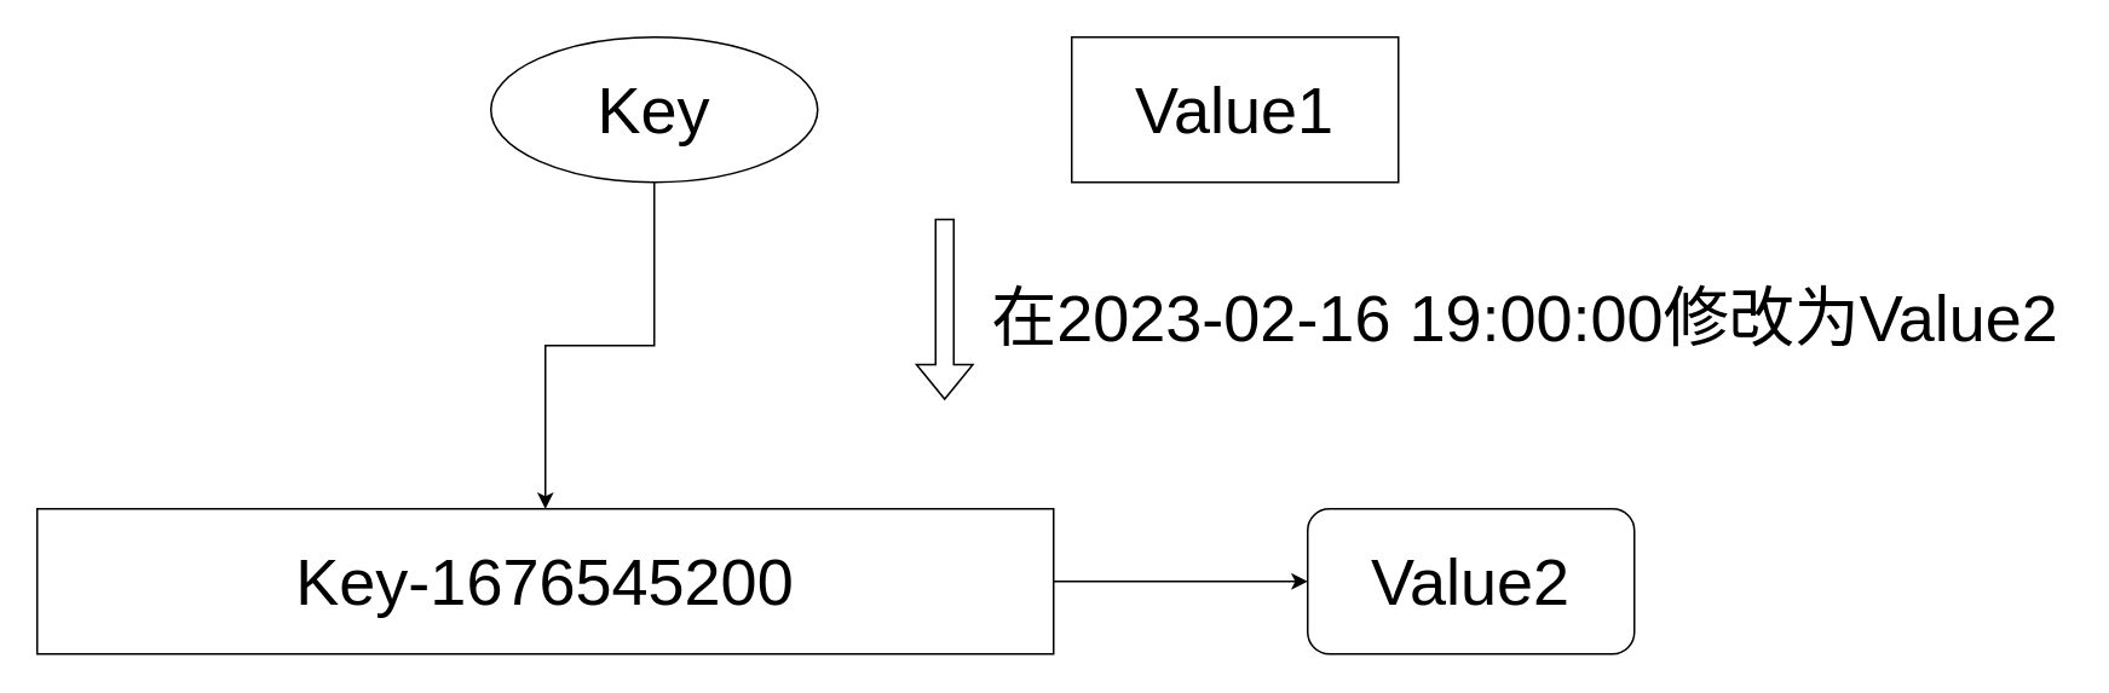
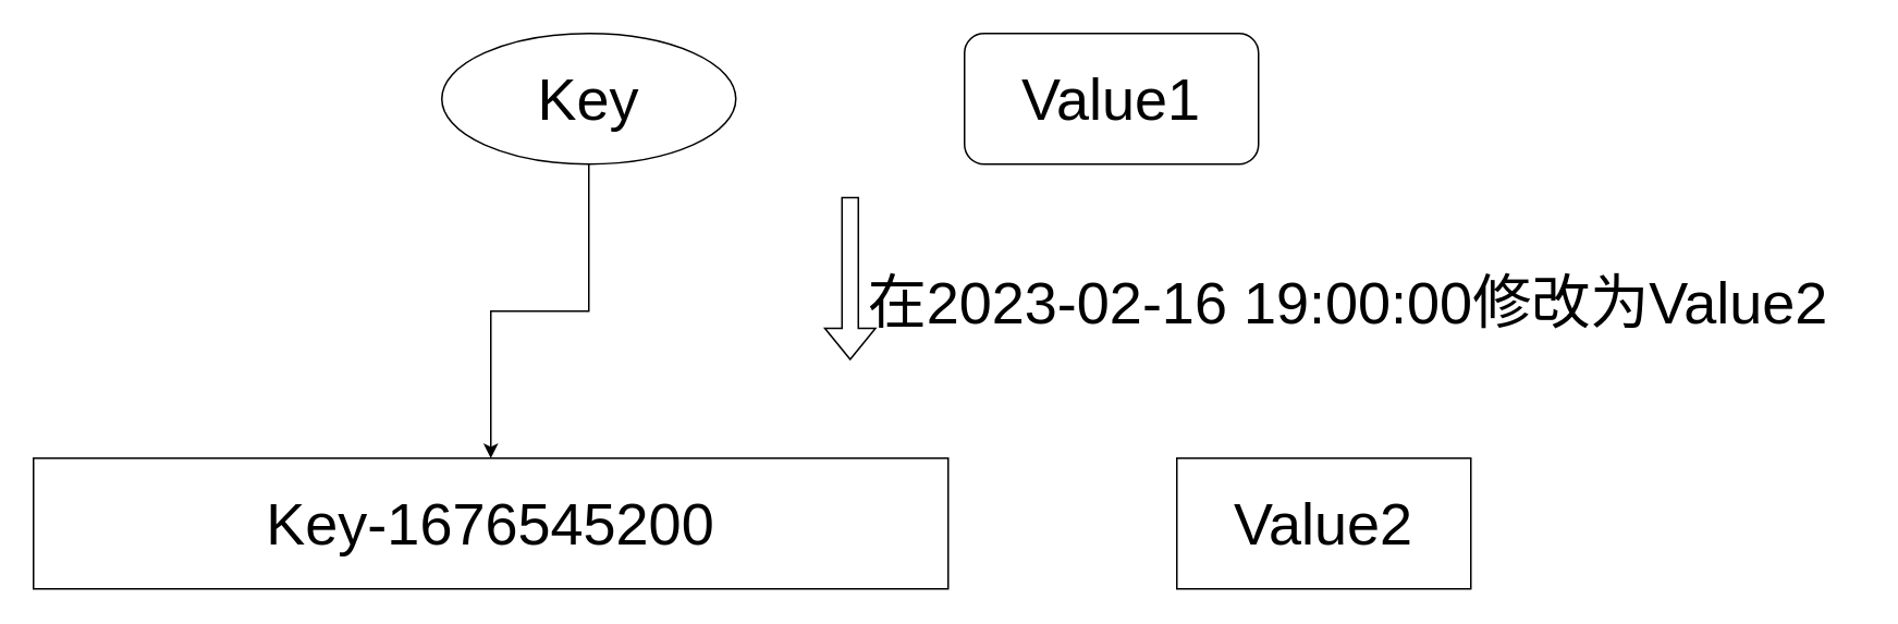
- <mxCell id="4" value="&lt;font style=&quot;font-size: 36px;&quot;&gt;Value1&lt;/font&gt;" style="rounded=0;whiteSpace=wrap;html=1;" vertex="1" parent="1"><mxGeometry x="590" y="20" width="180" height="80" as="geometry" /></mxCell>
+ <mxCell id="4" value="&lt;font style=&quot;font-size: 36px;&quot;&gt;Value1&lt;/font&gt;" style="whiteSpace=wrap;html=1;rounded=1;" vertex="1" parent="1"><mxGeometry x="590" y="20" width="180" height="80" as="geometry" /></mxCell>
- <mxCell id="6" value="在2023-02-16 19:00:00修改为Value2" style="text;html=1;strokeColor=none;fillColor=none;align=center;verticalAlign=middle;whiteSpace=wrap;rounded=0;fontSize=36;" vertex="1" parent="1"><mxGeometry x="540" y="150" width="600" height="50" as="geometry" /></mxCell>
+ <mxCell id="6" value="在2023-02-16 19:00:00修改为Value2" style="text;html=1;strokeColor=none;fillColor=none;align=center;verticalAlign=middle;whiteSpace=wrap;rounded=0;fontSize=36;" vertex="1" parent="1"><mxGeometry x="525" y="160" width="600" height="50" as="geometry" /></mxCell>
- <mxCell id="7" value="" style="edgeStyle=orthogonalEdgeStyle;rounded=0;orthogonalLoop=1;jettySize=auto;html=1;fontSize=36;entryX=0;entryY=0.5;entryDx=0;entryDy=0;" edge="1" parent="1" source="8" target="9"><mxGeometry relative="1" as="geometry"><mxPoint x="690" y="320" as="targetPoint" /></mxGeometry></mxCell>
- <mxCell id="9" value="&lt;font style=&quot;font-size: 36px;&quot;&gt;Value2&lt;/font&gt;" style="whiteSpace=wrap;html=1;rounded=1;" vertex="1" parent="1"><mxGeometry x="720" y="280" width="180" height="80" as="geometry" /></mxCell>
+ <mxCell id="9" value="&lt;font style=&quot;font-size: 36px;&quot;&gt;Value2&lt;/font&gt;" style="rounded=0;whiteSpace=wrap;html=1;" vertex="1" parent="1"><mxGeometry x="720" y="280" width="180" height="80" as="geometry" /></mxCell>
